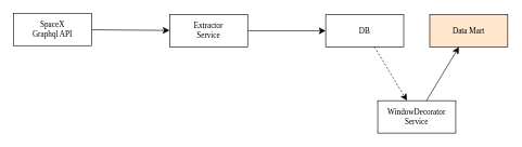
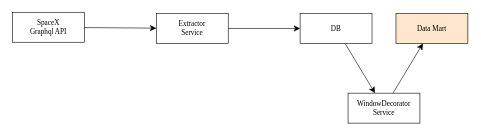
- <mxCell id="6" style="edgeStyle=none;html=1;labelBackgroundColor=none;startFill=0;startSize=8;endFill=1;endSize=8;fontFamily=Verdana;fontSize=12;dashed=1;" parent="1" source="2" target="9" edge="1"><mxGeometry relative="1" as="geometry"><mxPoint x="559.71" y="77" as="sourcePoint" /><mxPoint x="559.71" y="125" as="targetPoint" /></mxGeometry></mxCell>
+ <mxCell id="6" style="edgeStyle=none;html=1;labelBackgroundColor=none;startFill=0;startSize=8;endFill=1;endSize=8;fontFamily=Verdana;fontSize=12;" parent="1" source="2" target="9" edge="1"><mxGeometry relative="1" as="geometry"><mxPoint x="559.71" y="77" as="sourcePoint" /><mxPoint x="559.71" y="125" as="targetPoint" /></mxGeometry></mxCell>
